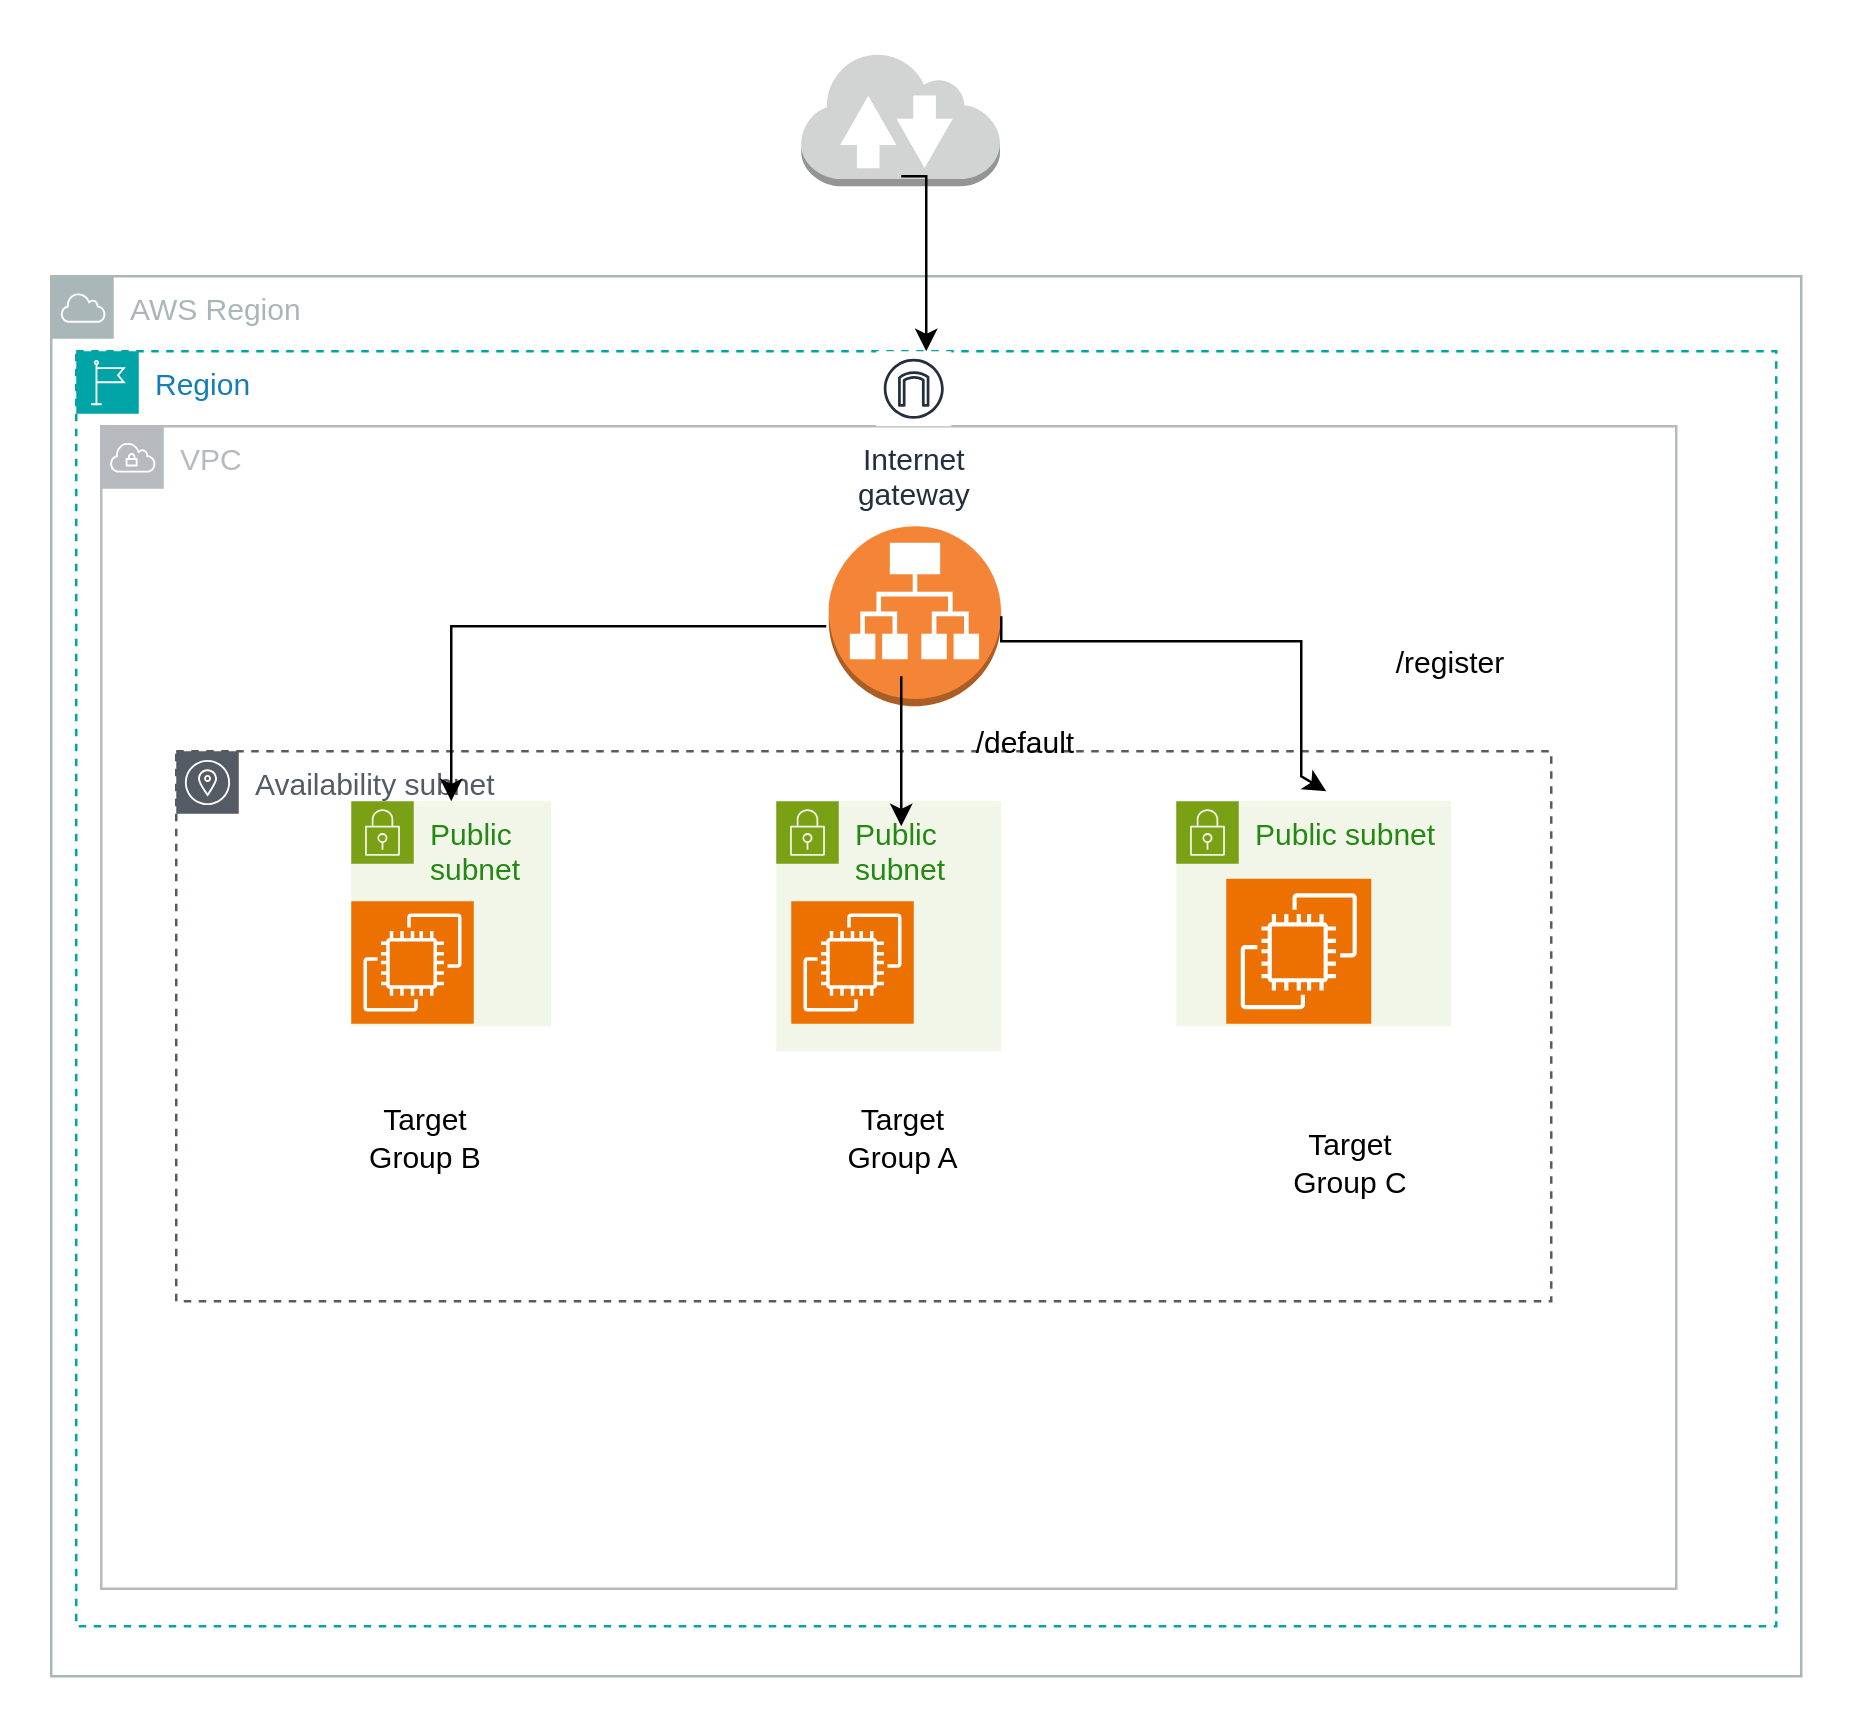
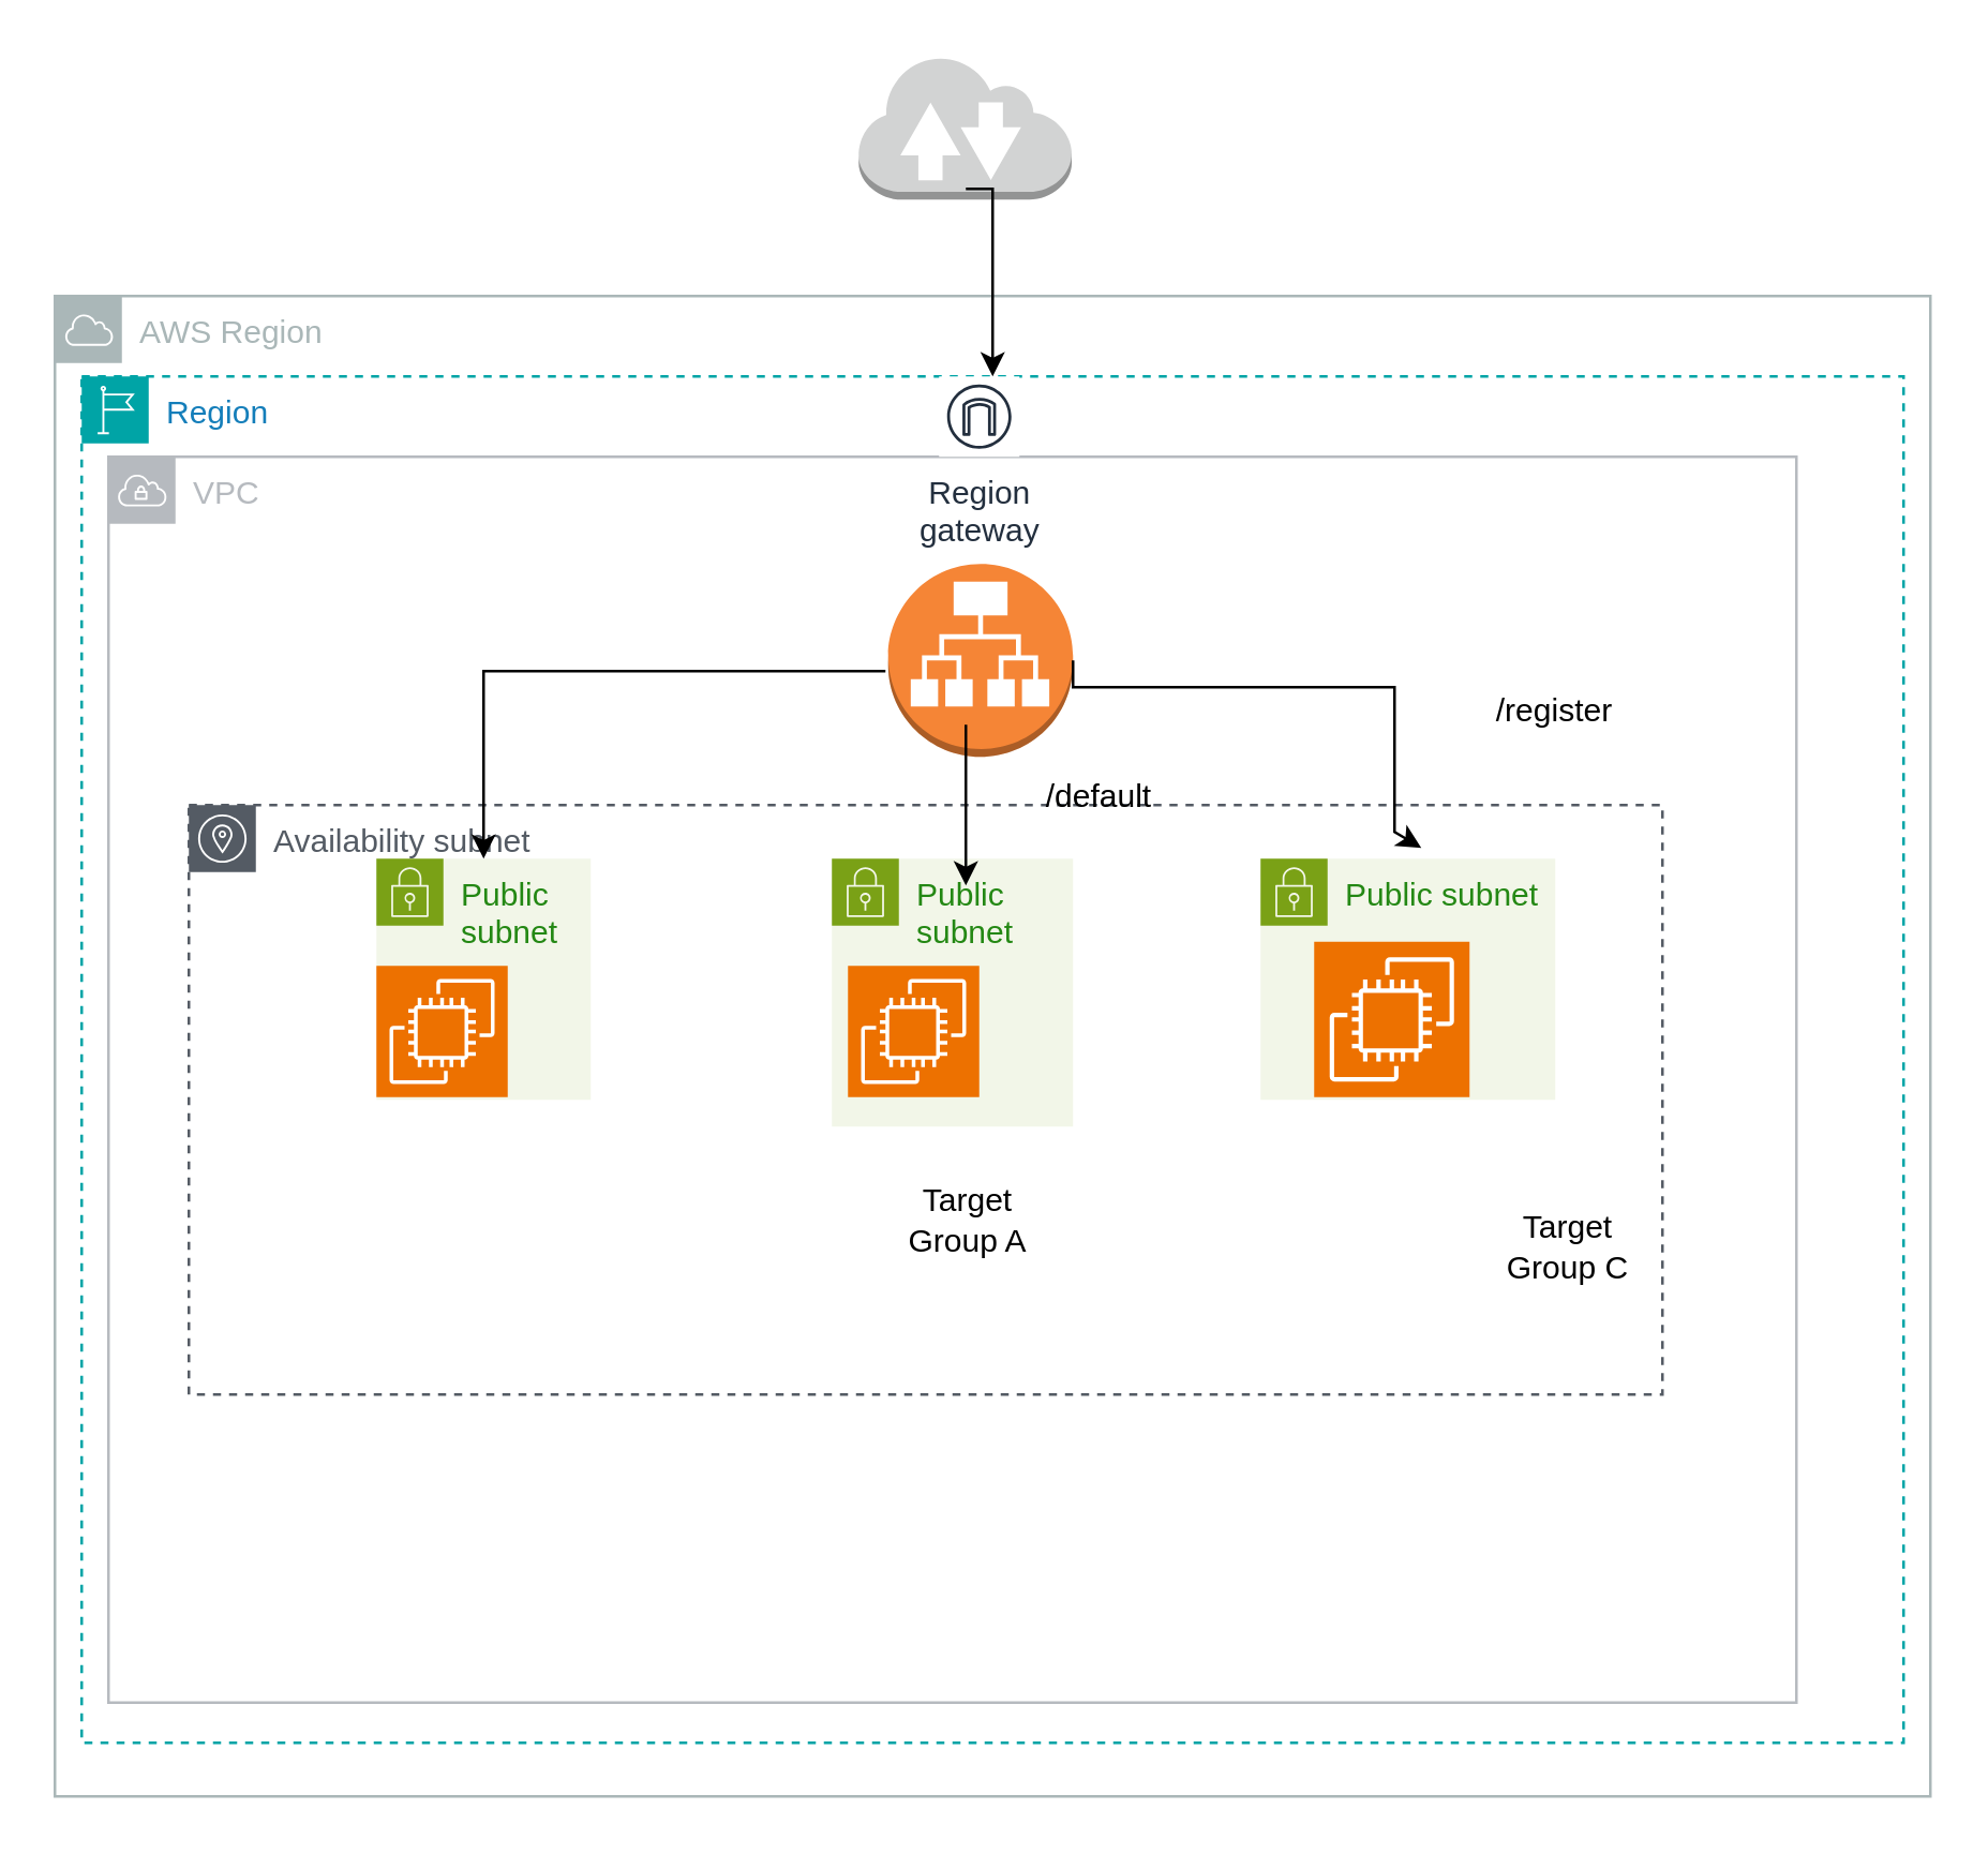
- <mxCell id="5" value="Internet&#10;gateway" style="sketch=0;outlineConnect=0;fontColor=#232F3E;gradientColor=none;strokeColor=#232F3E;fillColor=#ffffff;dashed=0;verticalLabelPosition=bottom;verticalAlign=top;align=center;html=1;fontSize=12;fontStyle=0;aspect=fixed;shape=mxgraph.aws4.resourceIcon;resIcon=mxgraph.aws4.internet_gateway;" vertex="1" parent="4"><mxGeometry x="320" width="30" height="30" as="geometry" /></mxCell>
+ <mxCell id="5" value="Region&#10;gateway" style="sketch=0;outlineConnect=0;fontColor=#232F3E;gradientColor=none;strokeColor=#232F3E;fillColor=#ffffff;dashed=0;verticalLabelPosition=bottom;verticalAlign=top;align=center;html=1;fontSize=12;fontStyle=0;aspect=fixed;shape=mxgraph.aws4.resourceIcon;resIcon=mxgraph.aws4.internet_gateway;" vertex="1" parent="4"><mxGeometry x="320" width="30" height="30" as="geometry" /></mxCell>
- <mxCell id="18" value="Target Group B" style="text;html=1;align=center;verticalAlign=middle;whiteSpace=wrap;rounded=0;" vertex="1" parent="4"><mxGeometry x="110" y="300" width="60" height="30" as="geometry" /></mxCell>
- <mxCell id="20" value="Target Group C" style="text;html=1;align=center;verticalAlign=middle;whiteSpace=wrap;rounded=0;" vertex="1" parent="4"><mxGeometry x="480" y="310" width="60" height="30" as="geometry" /></mxCell>
+ <mxCell id="20" value="Target Group C" style="text;html=1;align=center;verticalAlign=middle;whiteSpace=wrap;rounded=0;" vertex="1" parent="4"><mxGeometry x="525" y="310" width="60" height="30" as="geometry" /></mxCell>
